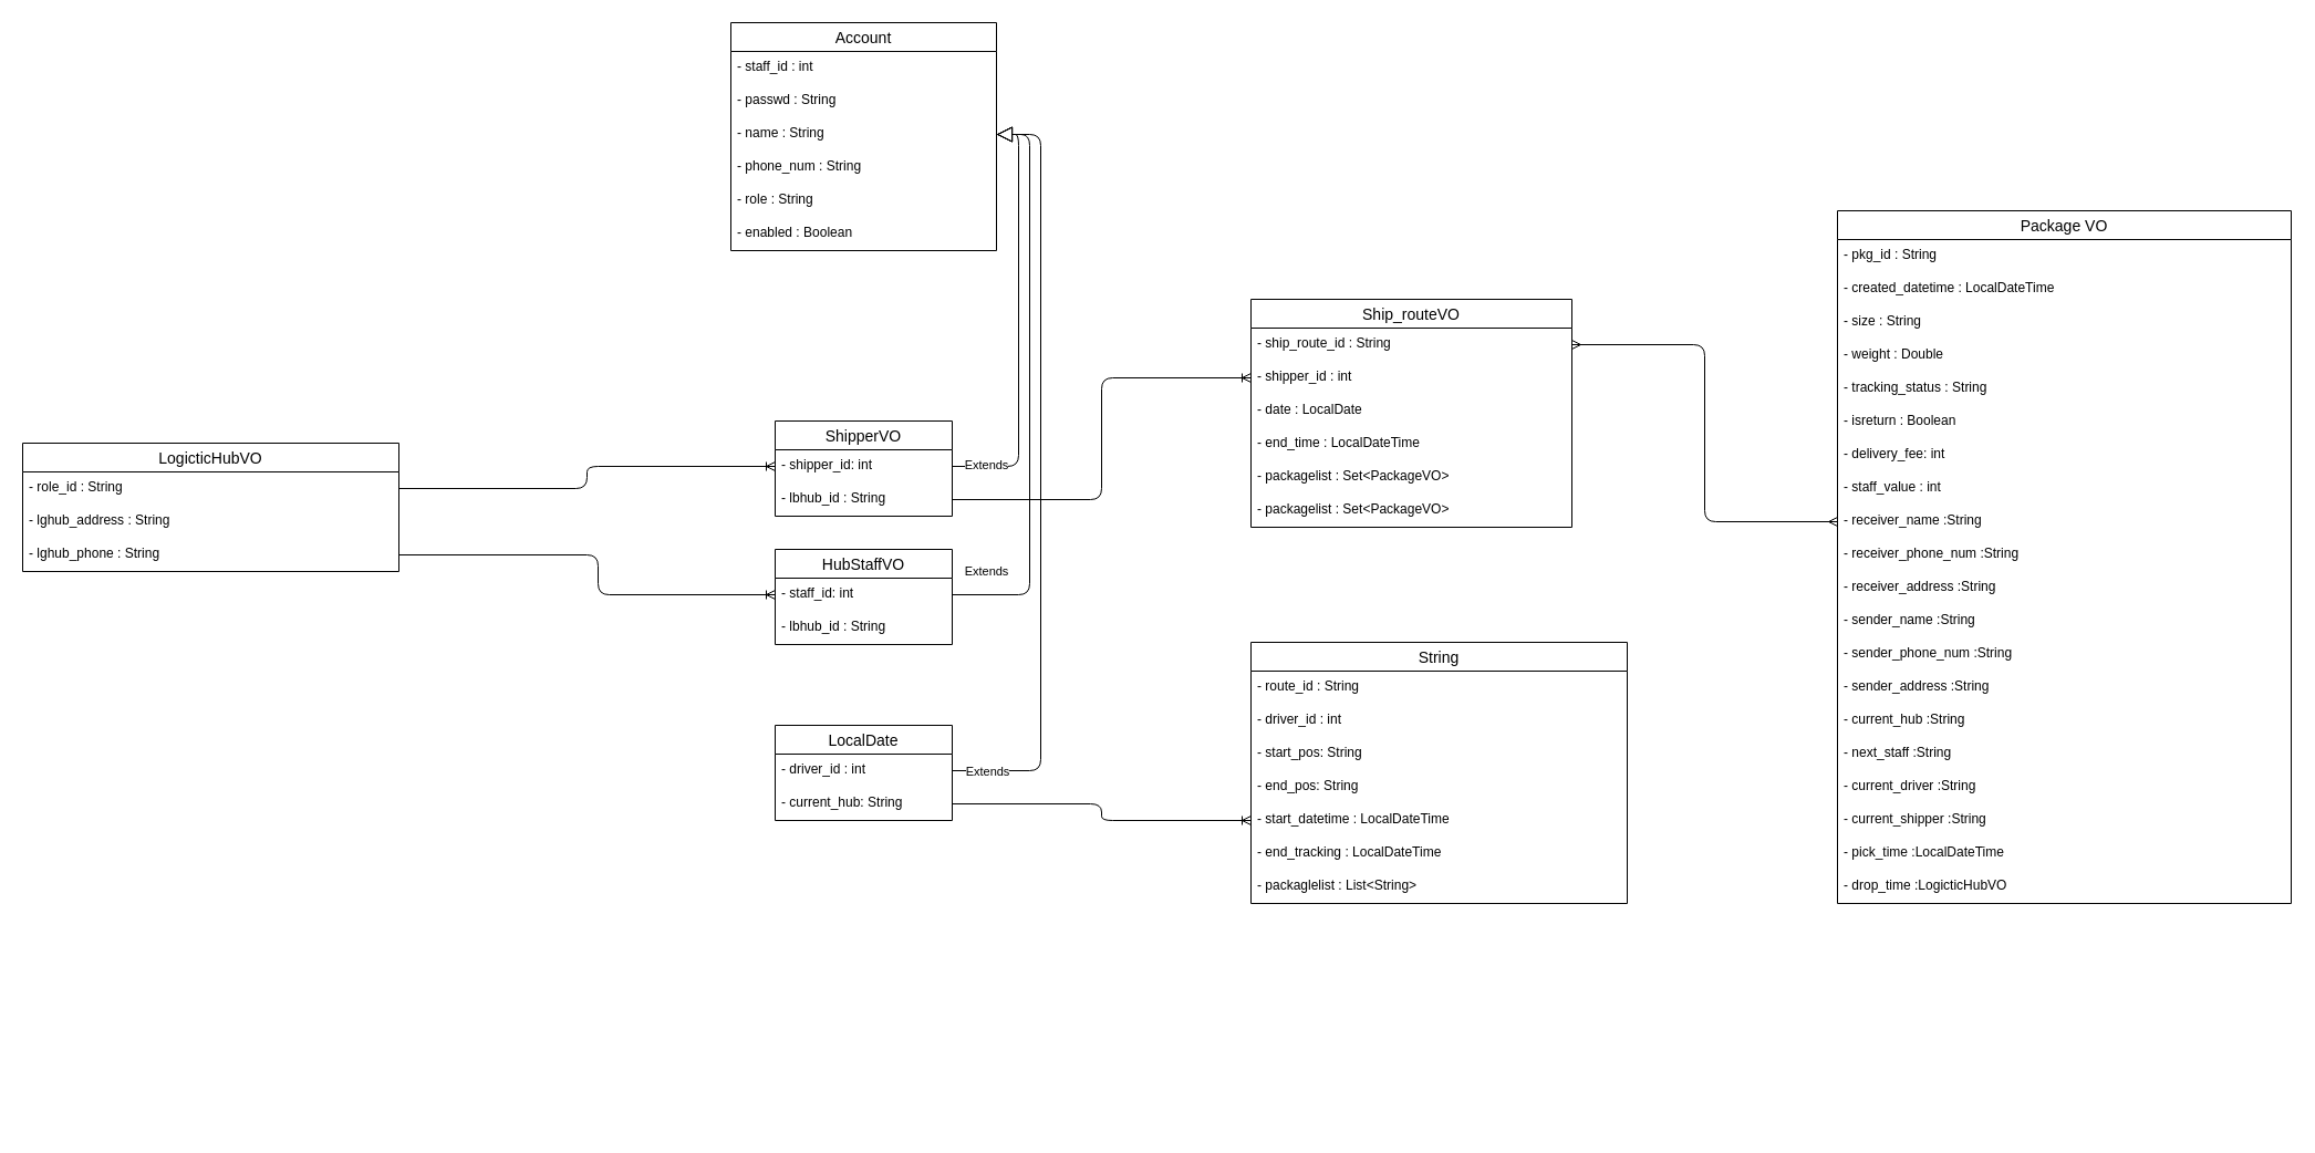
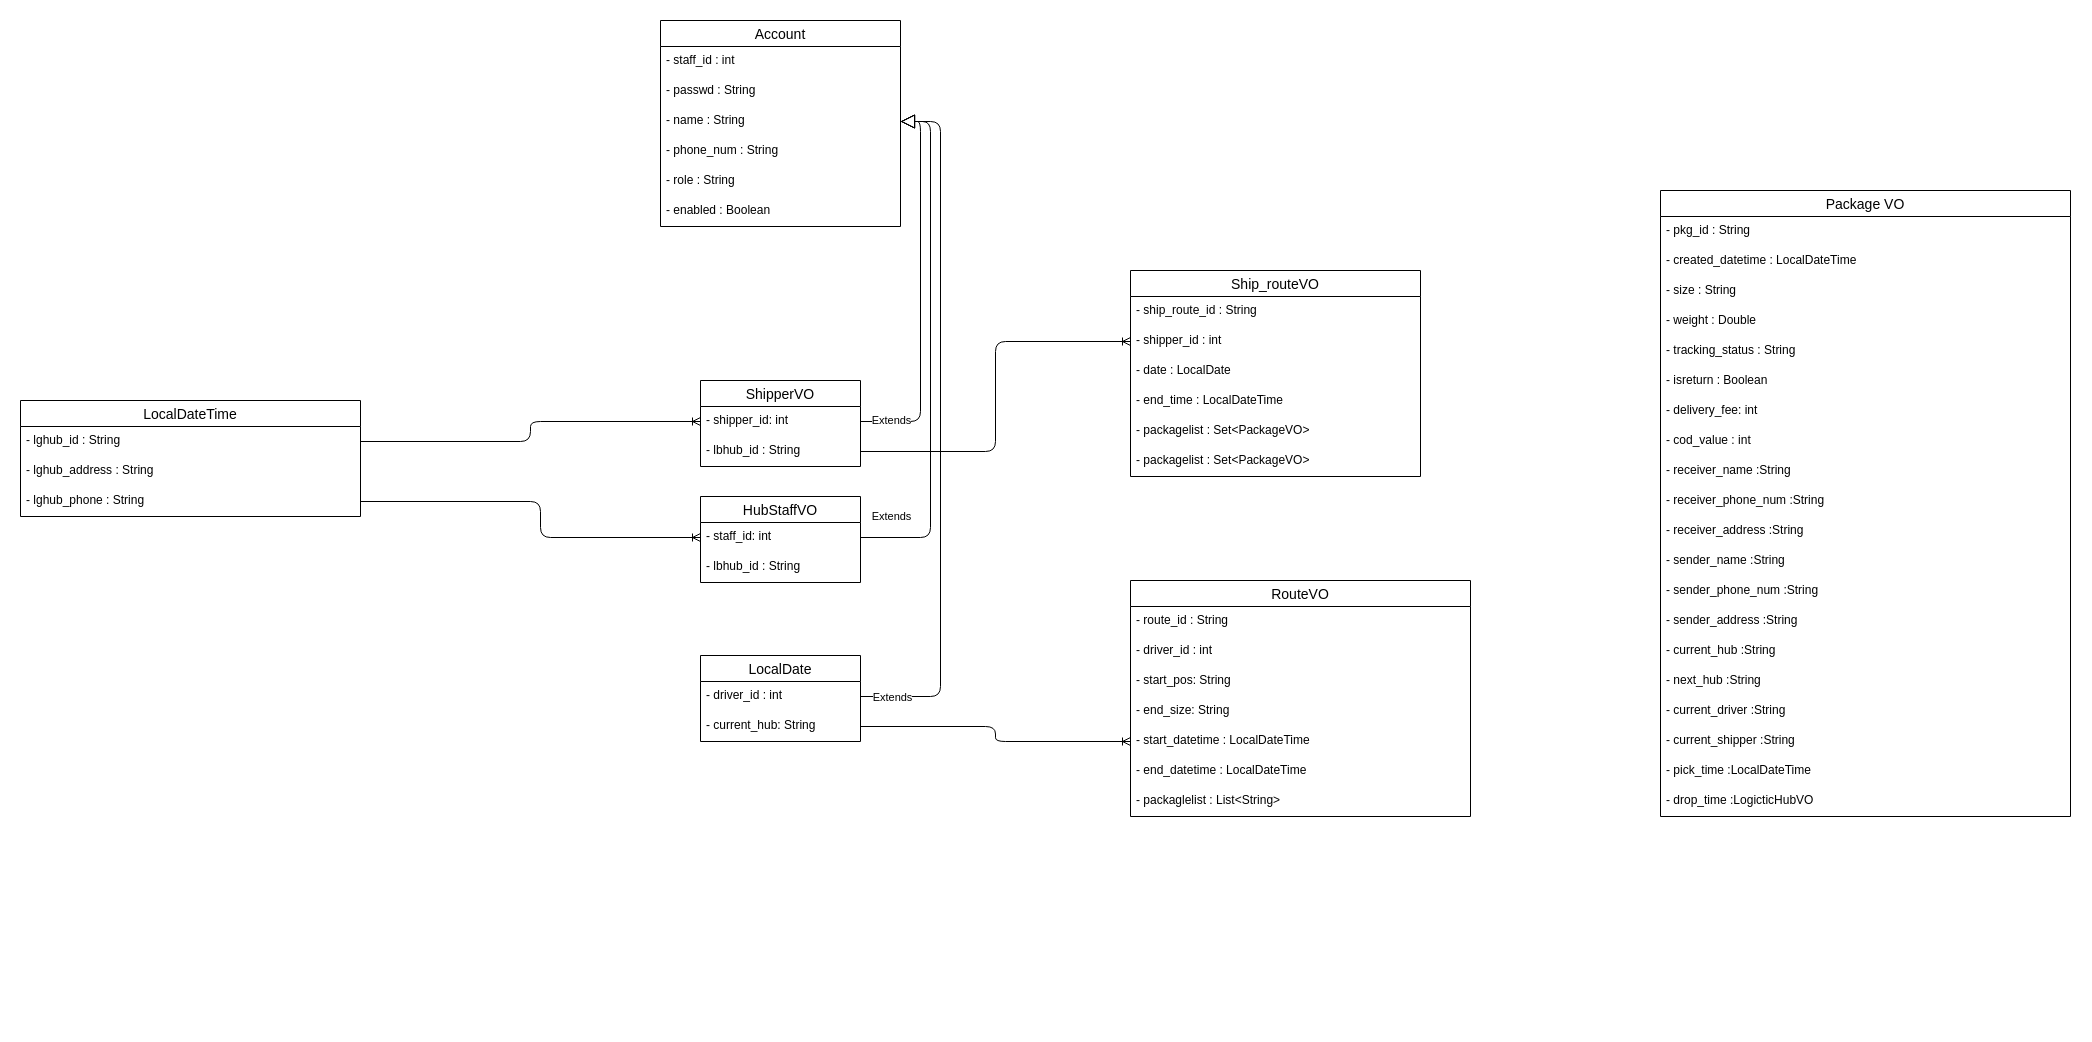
- <mxCell id="66" value="" style="edgeStyle=elbowEdgeStyle;fontSize=12;html=1;endArrow=ERmany;startArrow=ERmany;" edge="1" parent="1" source="43" target="11"><mxGeometry width="100" height="100" relative="1" as="geometry"><mxPoint x="780" y="880" as="sourcePoint" /><mxPoint x="880" y="780" as="targetPoint" /></mxGeometry></mxCell>
- <mxCell id="30" value="LogicticHubVO" style="swimlane;fontStyle=0;childLayout=stackLayout;horizontal=1;startSize=26;horizontalStack=0;resizeParent=1;resizeParentMax=0;resizeLast=0;collapsible=1;marginBottom=0;align=center;fontSize=14;" parent="1" vertex="1"><mxGeometry x="20" y="400" width="340" height="116" as="geometry" /></mxCell>
+ <mxCell id="30" value="LocalDateTime" style="swimlane;fontStyle=0;childLayout=stackLayout;horizontal=1;startSize=26;horizontalStack=0;resizeParent=1;resizeParentMax=0;resizeLast=0;collapsible=1;marginBottom=0;align=center;fontSize=14;" parent="1" vertex="1"><mxGeometry x="20" y="400" width="340" height="116" as="geometry" /></mxCell>
- <mxCell id="31" value="- role_id : String" style="text;strokeColor=none;fillColor=none;spacingLeft=4;spacingRight=4;overflow=hidden;rotatable=0;points=[[0,0.5],[1,0.5]];portConstraint=eastwest;fontSize=12;" parent="30" vertex="1"><mxGeometry y="26" width="340" height="30" as="geometry" /></mxCell>
+ <mxCell id="31" value="- lghub_id : String" style="text;strokeColor=none;fillColor=none;spacingLeft=4;spacingRight=4;overflow=hidden;rotatable=0;points=[[0,0.5],[1,0.5]];portConstraint=eastwest;fontSize=12;" parent="30" vertex="1"><mxGeometry y="26" width="340" height="30" as="geometry" /></mxCell>
- <mxCell id="10" value="- staff_value : int" style="text;strokeColor=none;fillColor=none;spacingLeft=4;spacingRight=4;overflow=hidden;rotatable=0;points=[[0,0.5],[1,0.5]];portConstraint=eastwest;fontSize=12;" parent="2" vertex="1"><mxGeometry y="236" width="410" height="30" as="geometry" /></mxCell>
+ <mxCell id="10" value="- cod_value : int" style="text;strokeColor=none;fillColor=none;spacingLeft=4;spacingRight=4;overflow=hidden;rotatable=0;points=[[0,0.5],[1,0.5]];portConstraint=eastwest;fontSize=12;" parent="2" vertex="1"><mxGeometry y="236" width="410" height="30" as="geometry" /></mxCell>
- <mxCell id="34" value="String" style="swimlane;fontStyle=0;childLayout=stackLayout;horizontal=1;startSize=26;horizontalStack=0;resizeParent=1;resizeParentMax=0;resizeLast=0;collapsible=1;marginBottom=0;align=center;fontSize=14;" parent="1" vertex="1"><mxGeometry x="1130" y="580" width="340" height="236" as="geometry" /></mxCell>
+ <mxCell id="34" value="RouteVO" style="swimlane;fontStyle=0;childLayout=stackLayout;horizontal=1;startSize=26;horizontalStack=0;resizeParent=1;resizeParentMax=0;resizeLast=0;collapsible=1;marginBottom=0;align=center;fontSize=14;" parent="1" vertex="1"><mxGeometry x="1130" y="580" width="340" height="236" as="geometry" /></mxCell>
- <mxCell id="18" value="- next_staff :String" style="text;strokeColor=none;fillColor=none;spacingLeft=4;spacingRight=4;overflow=hidden;rotatable=0;points=[[0,0.5],[1,0.5]];portConstraint=eastwest;fontSize=12;" vertex="1" parent="2"><mxGeometry y="476" width="410" height="30" as="geometry" /></mxCell>
+ <mxCell id="18" value="- next_hub :String" style="text;strokeColor=none;fillColor=none;spacingLeft=4;spacingRight=4;overflow=hidden;rotatable=0;points=[[0,0.5],[1,0.5]];portConstraint=eastwest;fontSize=12;" vertex="1" parent="2"><mxGeometry y="476" width="410" height="30" as="geometry" /></mxCell>
- <mxCell id="38" value="- end_pos: String" style="text;strokeColor=none;fillColor=none;spacingLeft=4;spacingRight=4;overflow=hidden;rotatable=0;points=[[0,0.5],[1,0.5]];portConstraint=eastwest;fontSize=12;" parent="34" vertex="1"><mxGeometry y="116" width="340" height="30" as="geometry" /></mxCell>
+ <mxCell id="38" value="- end_size: String" style="text;strokeColor=none;fillColor=none;spacingLeft=4;spacingRight=4;overflow=hidden;rotatable=0;points=[[0,0.5],[1,0.5]];portConstraint=eastwest;fontSize=12;" parent="34" vertex="1"><mxGeometry y="116" width="340" height="30" as="geometry" /></mxCell>
- <mxCell id="40" value="- end_tracking : LocalDateTime" style="text;strokeColor=none;fillColor=none;spacingLeft=4;spacingRight=4;overflow=hidden;rotatable=0;points=[[0,0.5],[1,0.5]];portConstraint=eastwest;fontSize=12;" parent="34" vertex="1"><mxGeometry y="176" width="340" height="30" as="geometry" /></mxCell>
+ <mxCell id="40" value="- end_datetime : LocalDateTime" style="text;strokeColor=none;fillColor=none;spacingLeft=4;spacingRight=4;overflow=hidden;rotatable=0;points=[[0,0.5],[1,0.5]];portConstraint=eastwest;fontSize=12;" parent="34" vertex="1"><mxGeometry y="176" width="340" height="30" as="geometry" /></mxCell>
